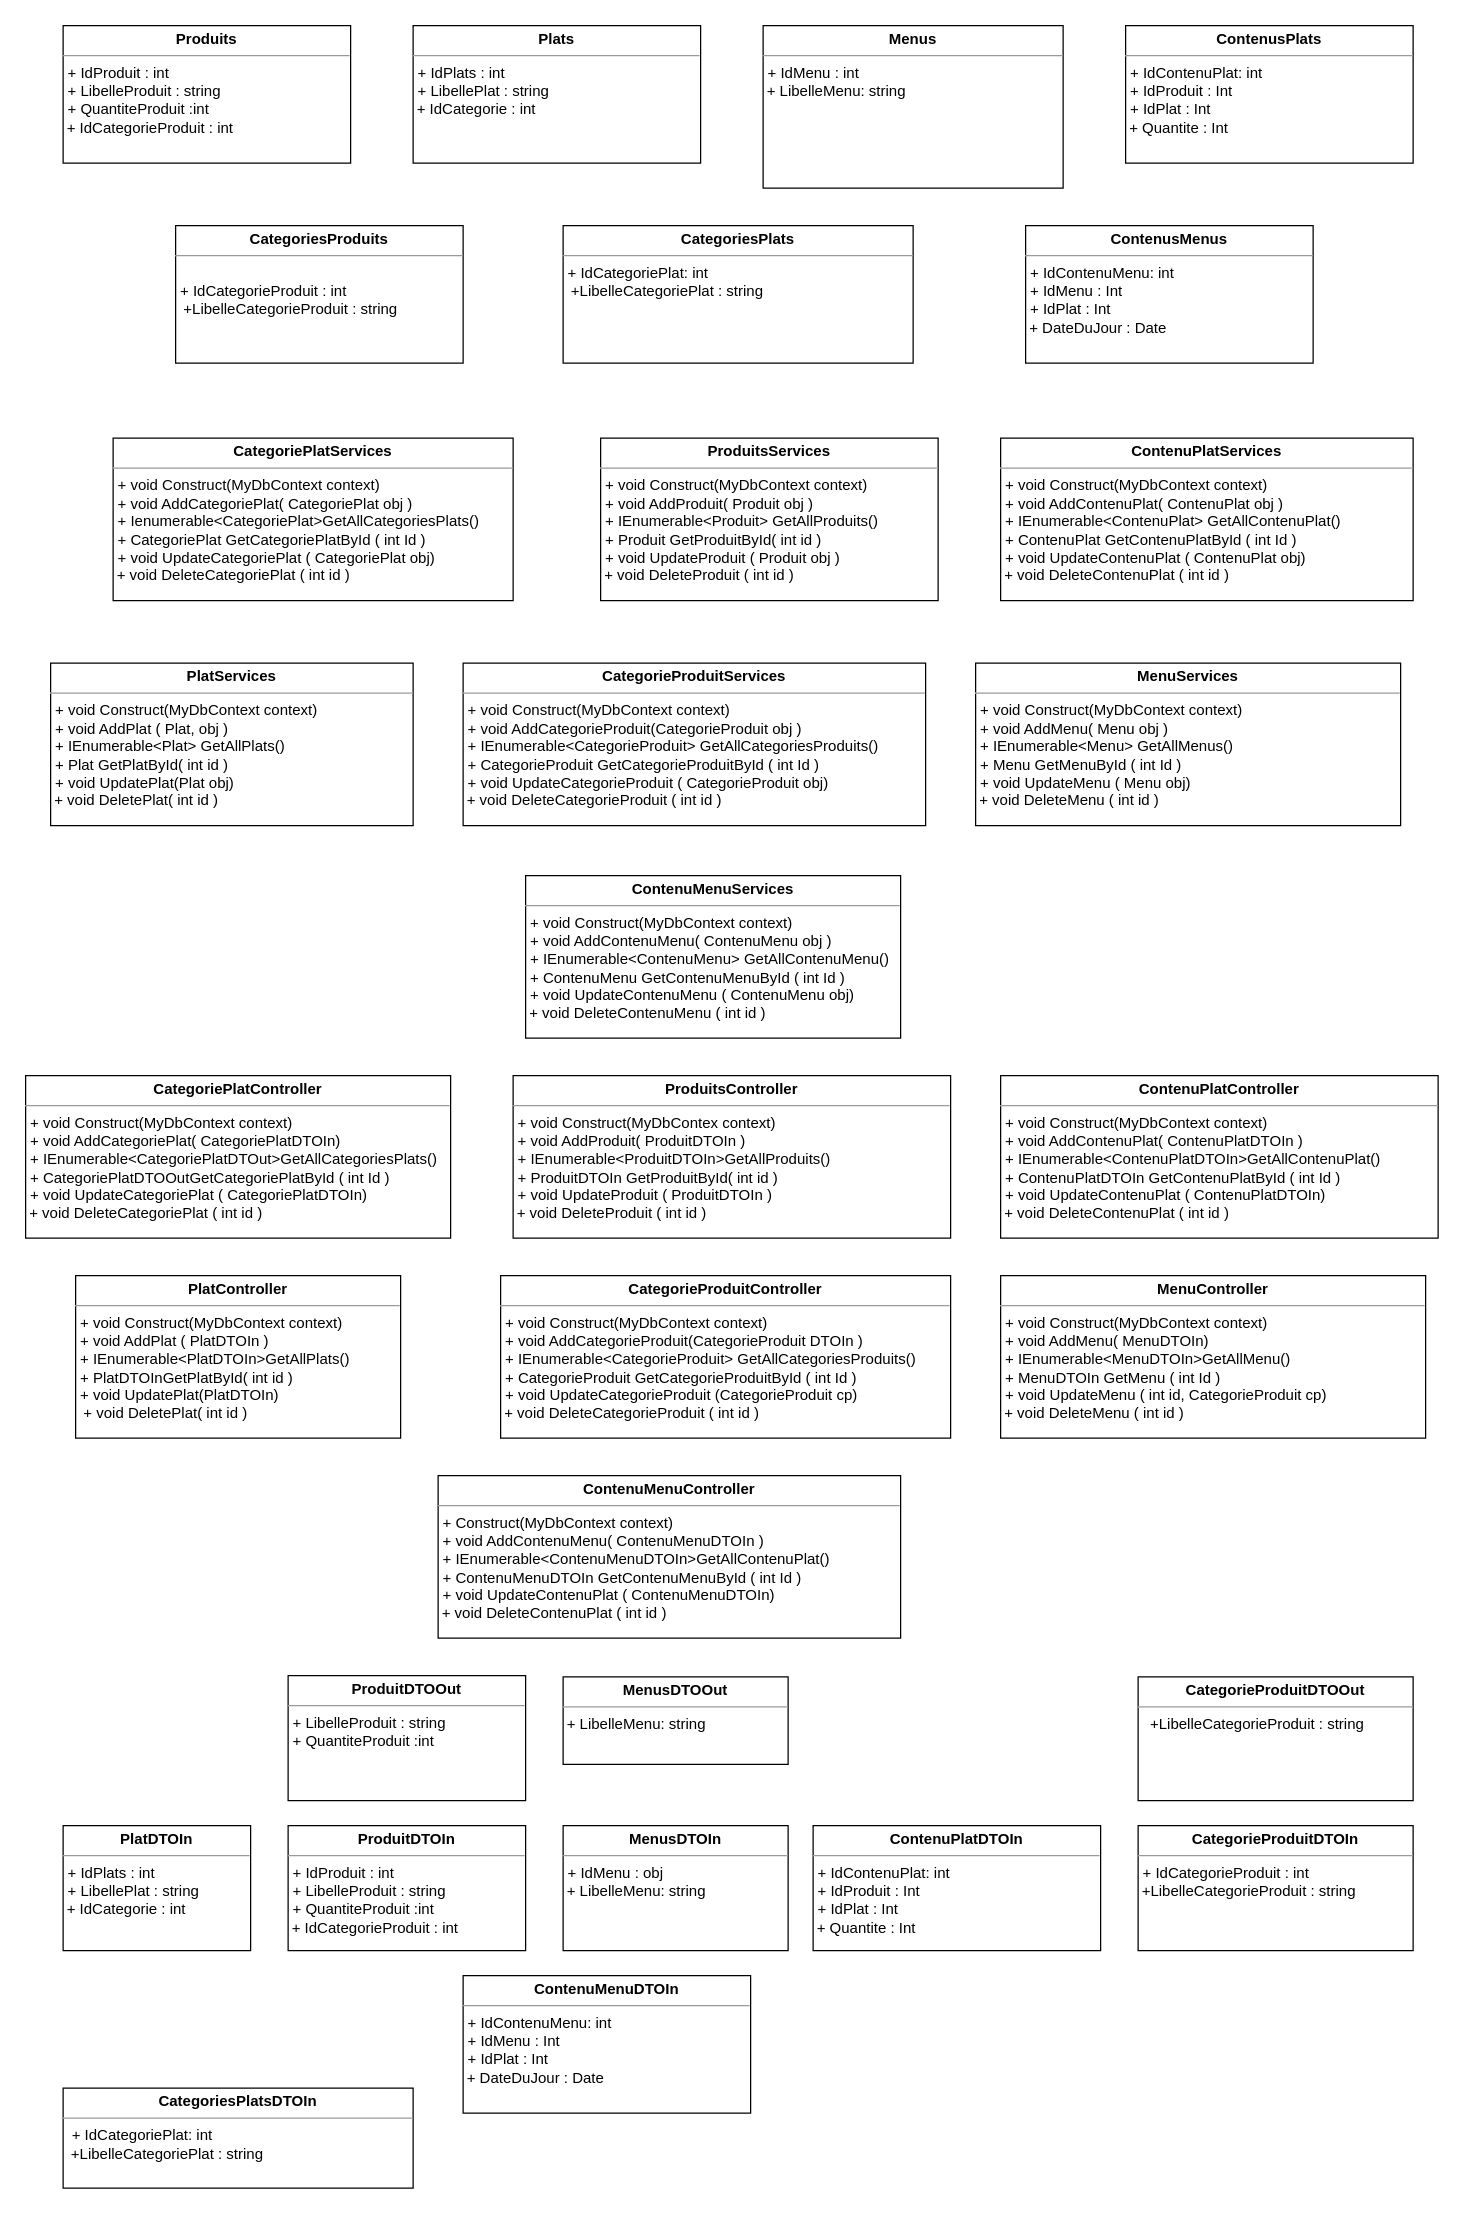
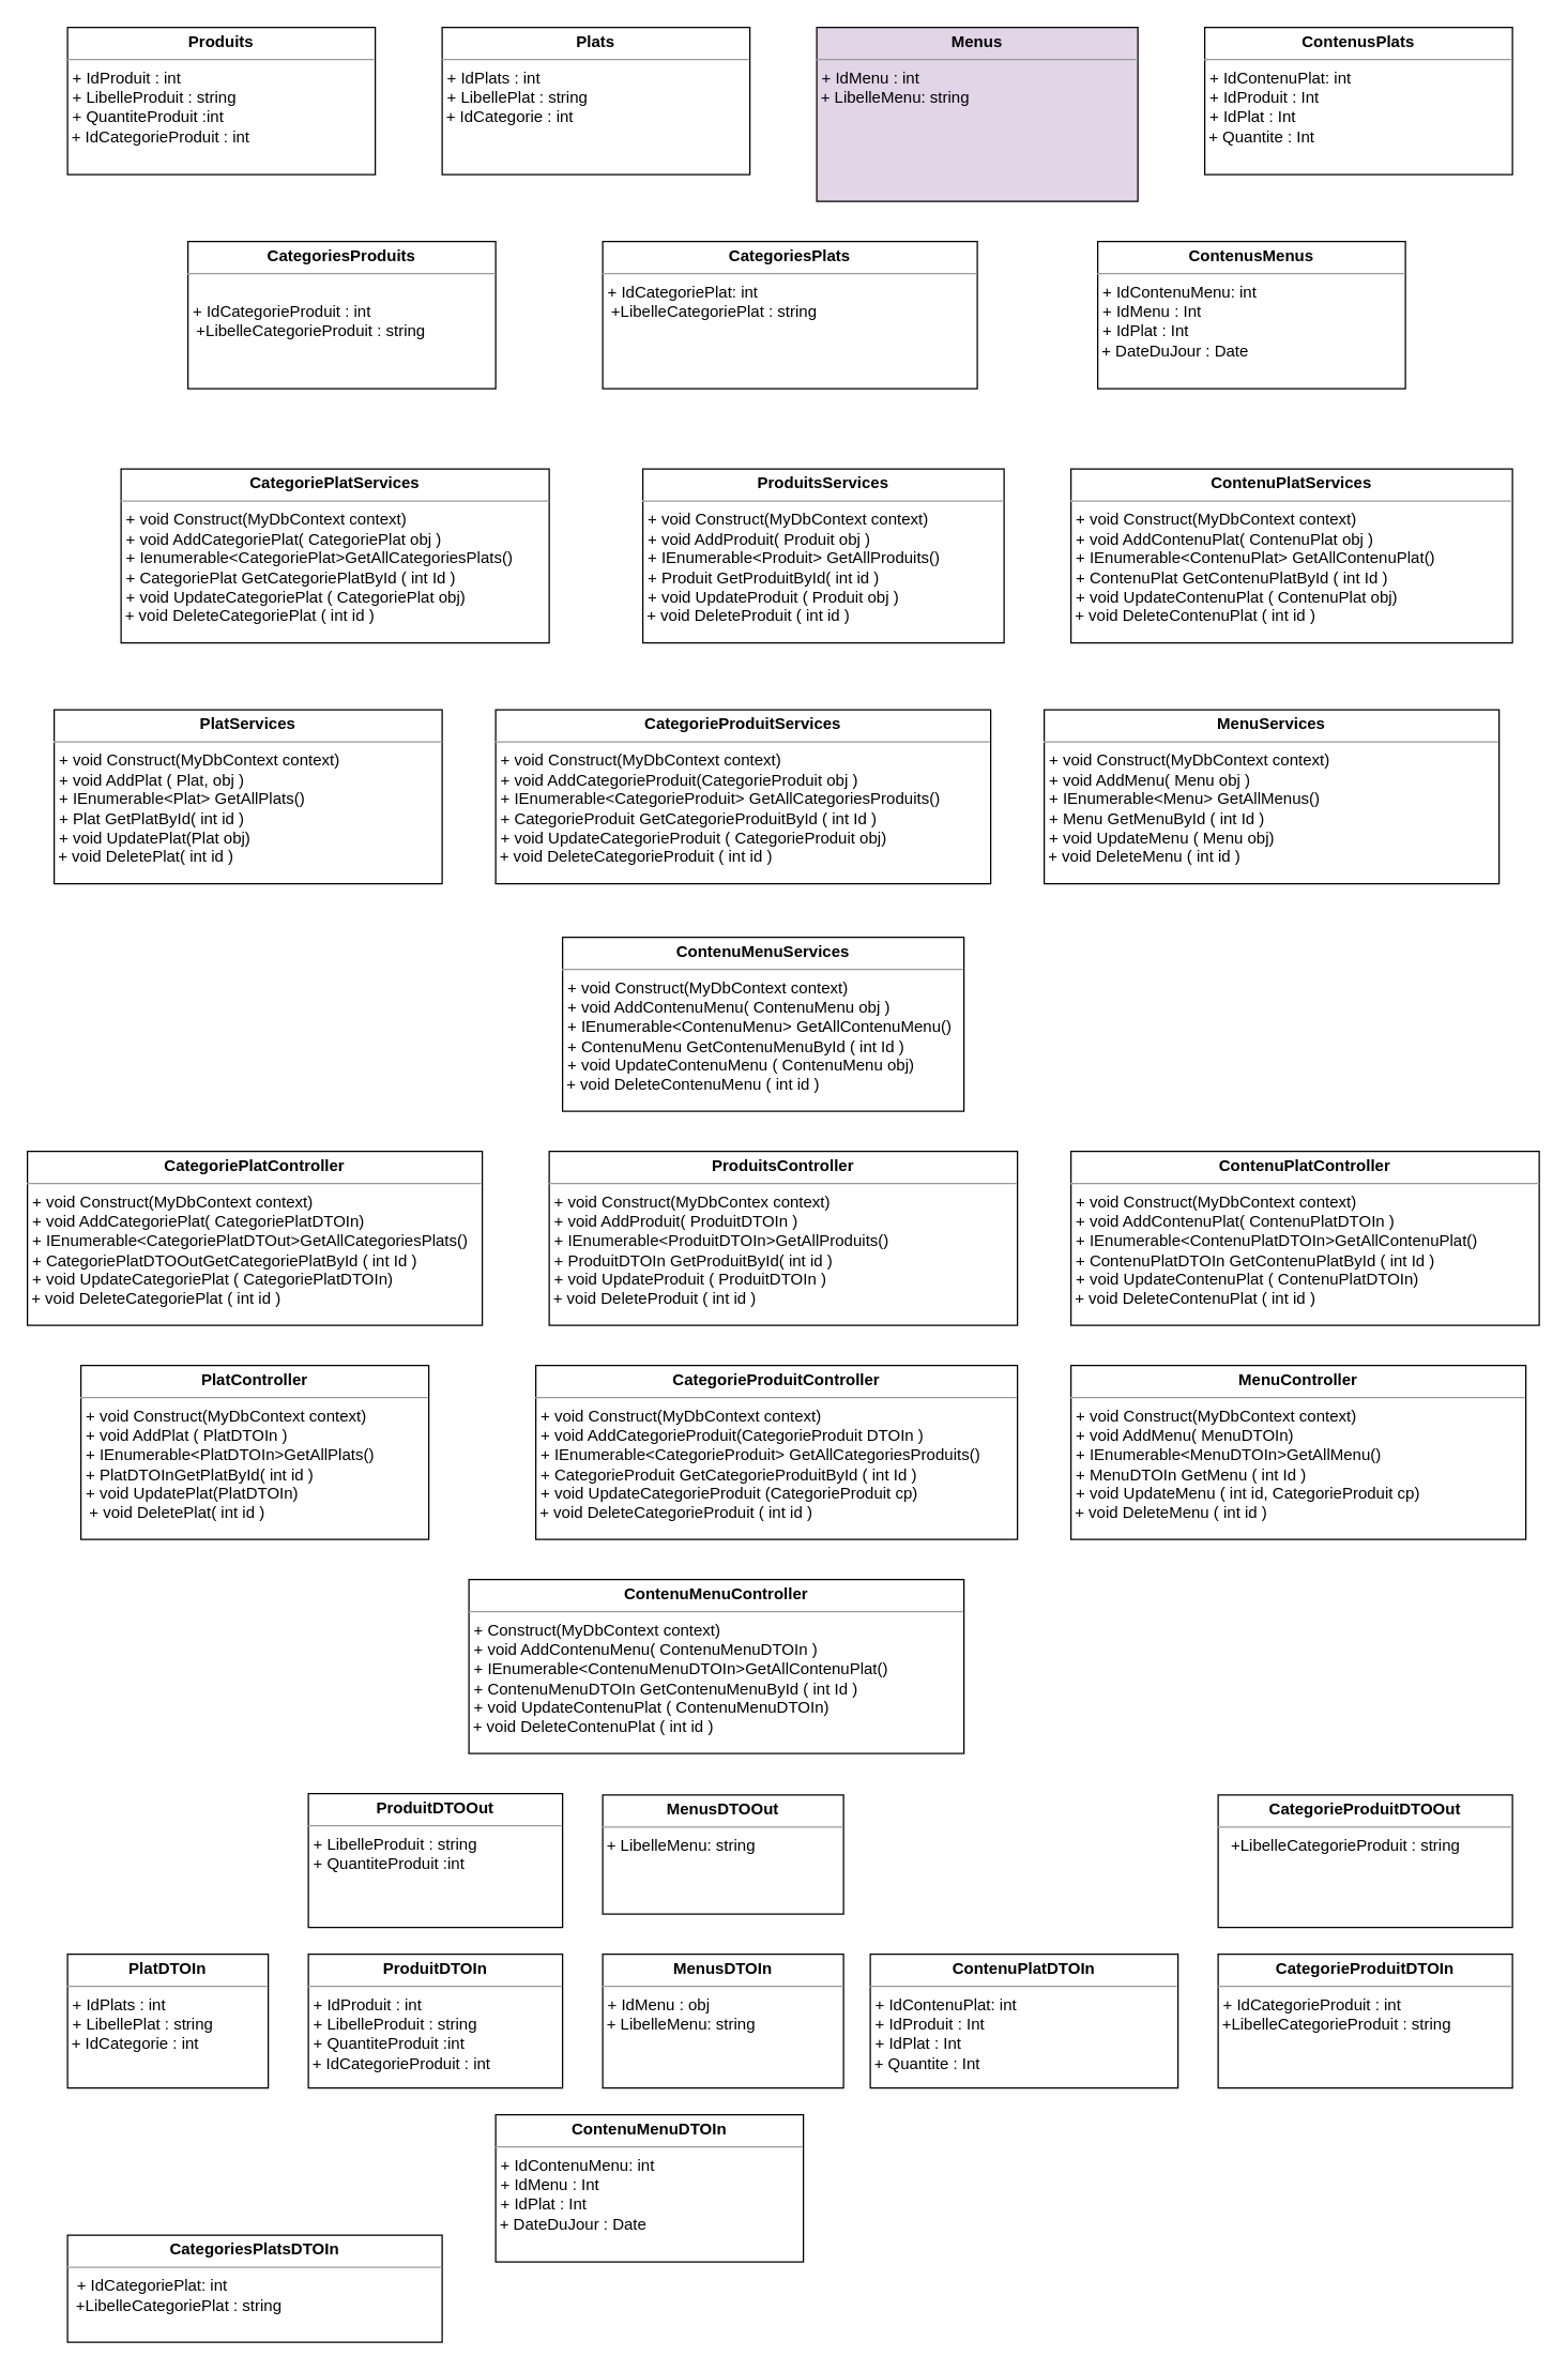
- <mxCell id="14" value="&lt;p style=&quot;margin: 0px ; margin-top: 4px ; text-align: center&quot;&gt;&lt;b&gt;Menus&lt;/b&gt;&lt;br&gt;&lt;/p&gt;&lt;hr size=&quot;1&quot;&gt;&lt;div style=&quot;height: 2px&quot;&gt;&lt;p style=&quot;margin: 0px ; margin-left: 4px&quot;&gt;+ IdMenu : int&lt;/p&gt;&amp;nbsp;+ LibelleMenu: string&lt;/div&gt;" style="verticalAlign=top;align=left;overflow=fill;fontSize=12;fontFamily=Helvetica;html=1;" parent="1" vertex="1"><mxGeometry x="610" y="20" width="240" height="130" as="geometry" /></mxCell>
+ <mxCell id="14" value="&lt;p style=&quot;margin: 0px ; margin-top: 4px ; text-align: center&quot;&gt;&lt;b&gt;Menus&lt;/b&gt;&lt;br&gt;&lt;/p&gt;&lt;hr size=&quot;1&quot;&gt;&lt;div style=&quot;height: 2px&quot;&gt;&lt;p style=&quot;margin: 0px ; margin-left: 4px&quot;&gt;+ IdMenu : int&lt;/p&gt;&amp;nbsp;+ LibelleMenu: string&lt;/div&gt;" style="verticalAlign=top;align=left;overflow=fill;fontSize=12;fontFamily=Helvetica;html=1;fillColor=#e1d5e7;" parent="1" vertex="1"><mxGeometry x="610" y="20" width="240" height="130" as="geometry" /></mxCell>
- <mxCell id="26" value="&lt;p style=&quot;margin: 0px ; margin-top: 4px ; text-align: center&quot;&gt;&lt;b&gt;MenusDTOOut&lt;/b&gt;&lt;br&gt;&lt;/p&gt;&lt;hr size=&quot;1&quot;&gt;&lt;div style=&quot;height: 2px&quot;&gt;&amp;nbsp;+ LibelleMenu: string&lt;/div&gt;" style="verticalAlign=top;align=left;overflow=fill;fontSize=12;fontFamily=Helvetica;html=1;" parent="1" vertex="1"><mxGeometry x="450" y="1341" width="180" height="70" as="geometry" /></mxCell>
+ <mxCell id="26" value="&lt;p style=&quot;margin: 0px ; margin-top: 4px ; text-align: center&quot;&gt;&lt;b&gt;MenusDTOOut&lt;/b&gt;&lt;br&gt;&lt;/p&gt;&lt;hr size=&quot;1&quot;&gt;&lt;div style=&quot;height: 2px&quot;&gt;&amp;nbsp;+ LibelleMenu: string&lt;/div&gt;" style="verticalAlign=top;align=left;overflow=fill;fontSize=12;fontFamily=Helvetica;html=1;" parent="1" vertex="1"><mxGeometry x="450" y="1341" width="180" height="89" as="geometry" /></mxCell>
